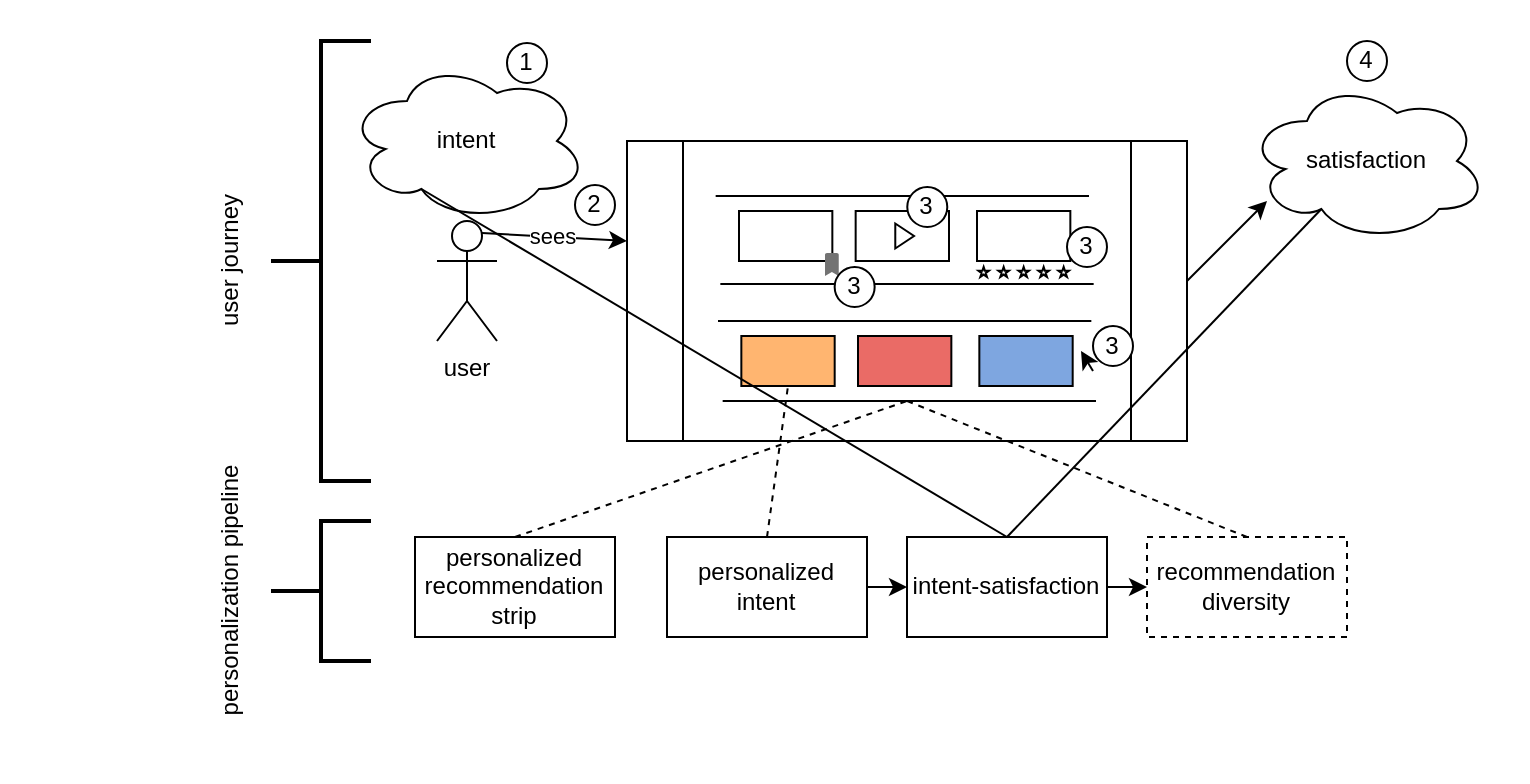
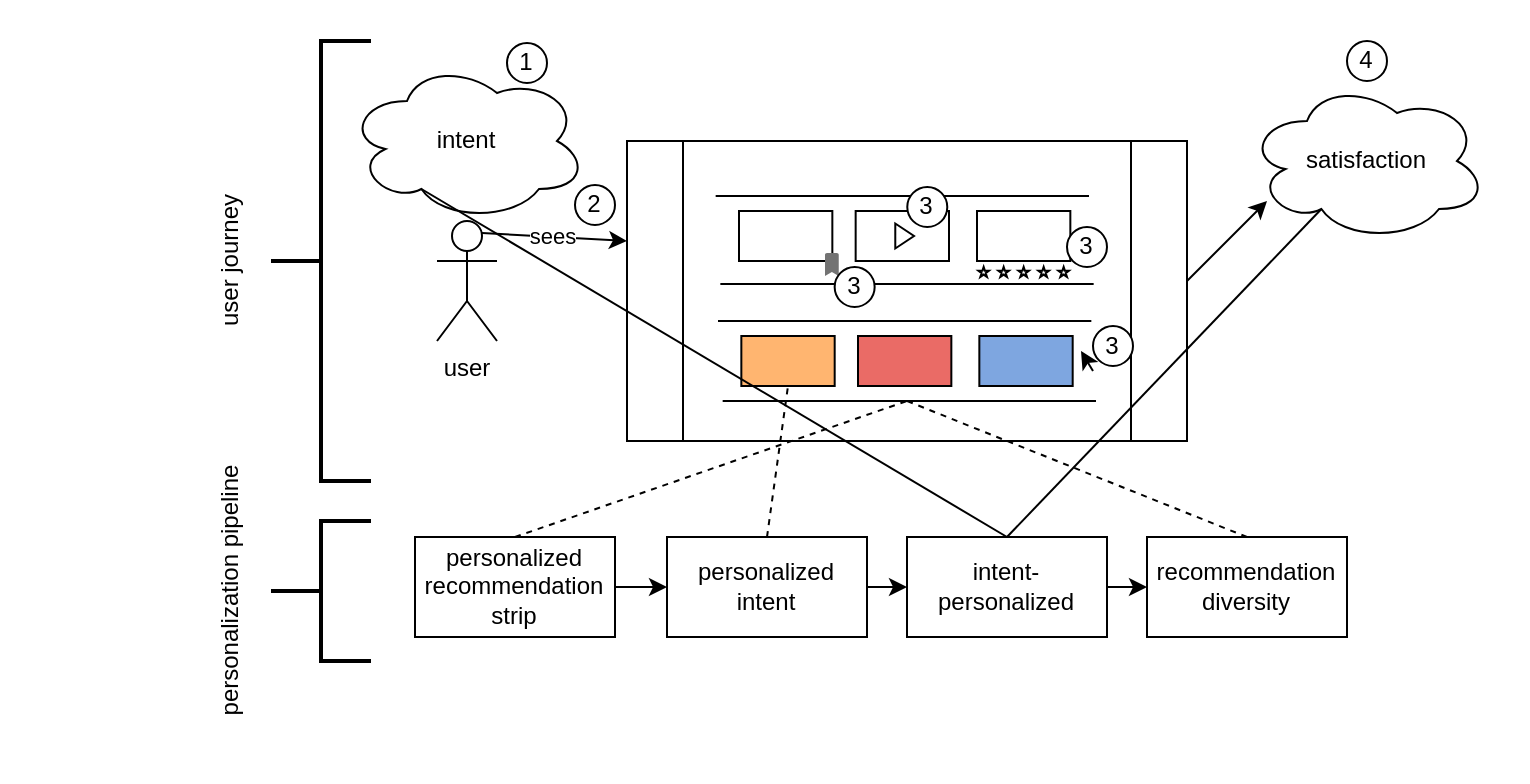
+ <mxCell id="2" style="edgeStyle=orthogonalEdgeStyle;rounded=0;orthogonalLoop=1;jettySize=auto;html=1;exitX=1;exitY=0.5;exitDx=0;exitDy=0;entryX=0;entryY=0.5;entryDx=0;entryDy=0;" parent="1" source="3" target="5" edge="1"><mxGeometry relative="1" as="geometry" /></mxCell>
- <mxCell id="7" value="intent-satisfaction" style="rounded=0;whiteSpace=wrap;html=1;" parent="1" vertex="1"><mxGeometry x="453" y="268" width="100" height="50" as="geometry" /></mxCell>
+ <mxCell id="7" value="intent-personalized" style="rounded=0;whiteSpace=wrap;html=1;" parent="1" vertex="1"><mxGeometry x="453" y="268" width="100" height="50" as="geometry" /></mxCell>
- <mxCell id="8" value="recommendation diversity" style="rounded=0;whiteSpace=wrap;html=1;dashed=1;" parent="1" vertex="1"><mxGeometry x="573" y="268" width="100" height="50" as="geometry" /></mxCell>
+ <mxCell id="8" value="recommendation diversity" style="rounded=0;whiteSpace=wrap;html=1;" parent="1" vertex="1"><mxGeometry x="573" y="268" width="100" height="50" as="geometry" /></mxCell>
